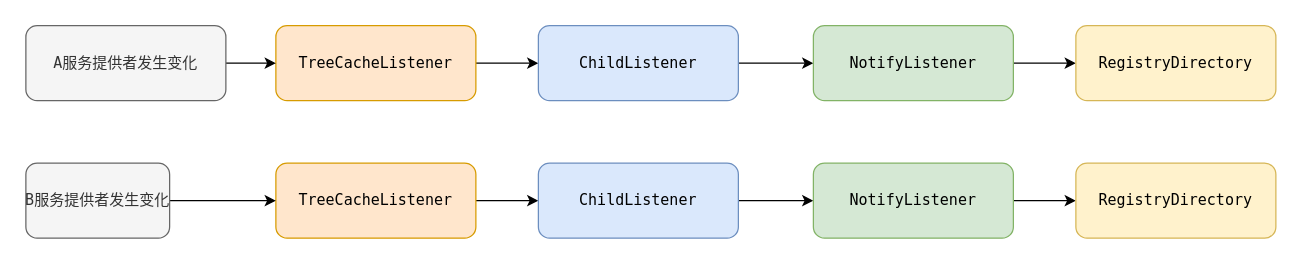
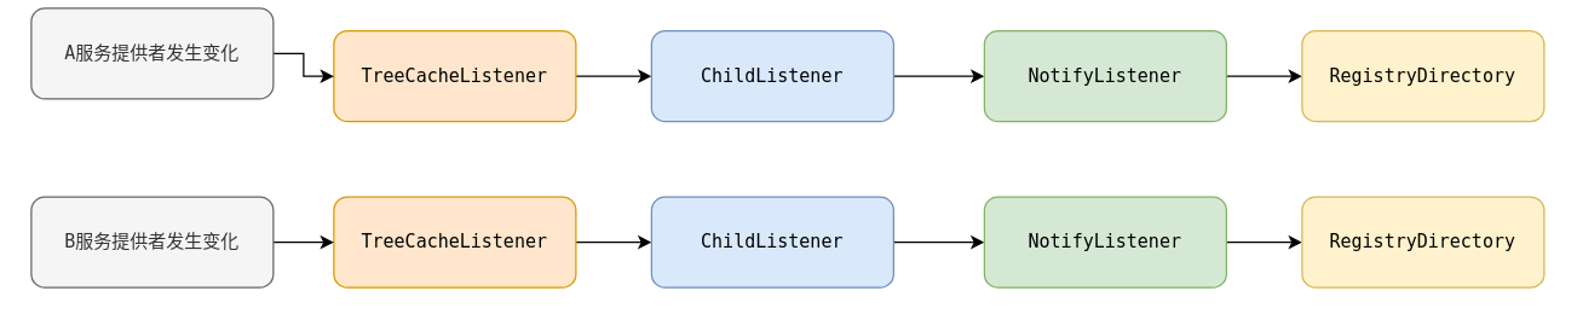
- <mxCell id="10" value="&lt;pre&gt;A服务提供者发生变化&lt;/pre&gt;" style="rounded=1;whiteSpace=wrap;html=1;fillColor=#f5f5f5;strokeColor=#666666;fontColor=#333333;" vertex="1" parent="1"><mxGeometry x="20" y="20" width="160" height="60" as="geometry" /></mxCell>
+ <mxCell id="10" value="&lt;pre&gt;A服务提供者发生变化&lt;/pre&gt;" style="rounded=1;whiteSpace=wrap;html=1;fillColor=#f5f5f5;strokeColor=#666666;fontColor=#333333;" vertex="1" parent="1"><mxGeometry x="20" y="5" width="160" height="60" as="geometry" /></mxCell>
- <mxCell id="19" value="&lt;pre&gt;B服务提供者发生变化&lt;/pre&gt;" style="rounded=1;whiteSpace=wrap;html=1;fillColor=#f5f5f5;strokeColor=#666666;fontColor=#333333;" vertex="1" parent="1"><mxGeometry x="20" y="130" width="115" height="60" as="geometry" /></mxCell>
+ <mxCell id="19" value="&lt;pre&gt;B服务提供者发生变化&lt;/pre&gt;" style="rounded=1;whiteSpace=wrap;html=1;fillColor=#f5f5f5;strokeColor=#666666;fontColor=#333333;" vertex="1" parent="1"><mxGeometry x="20" y="130" width="160" height="60" as="geometry" /></mxCell>
